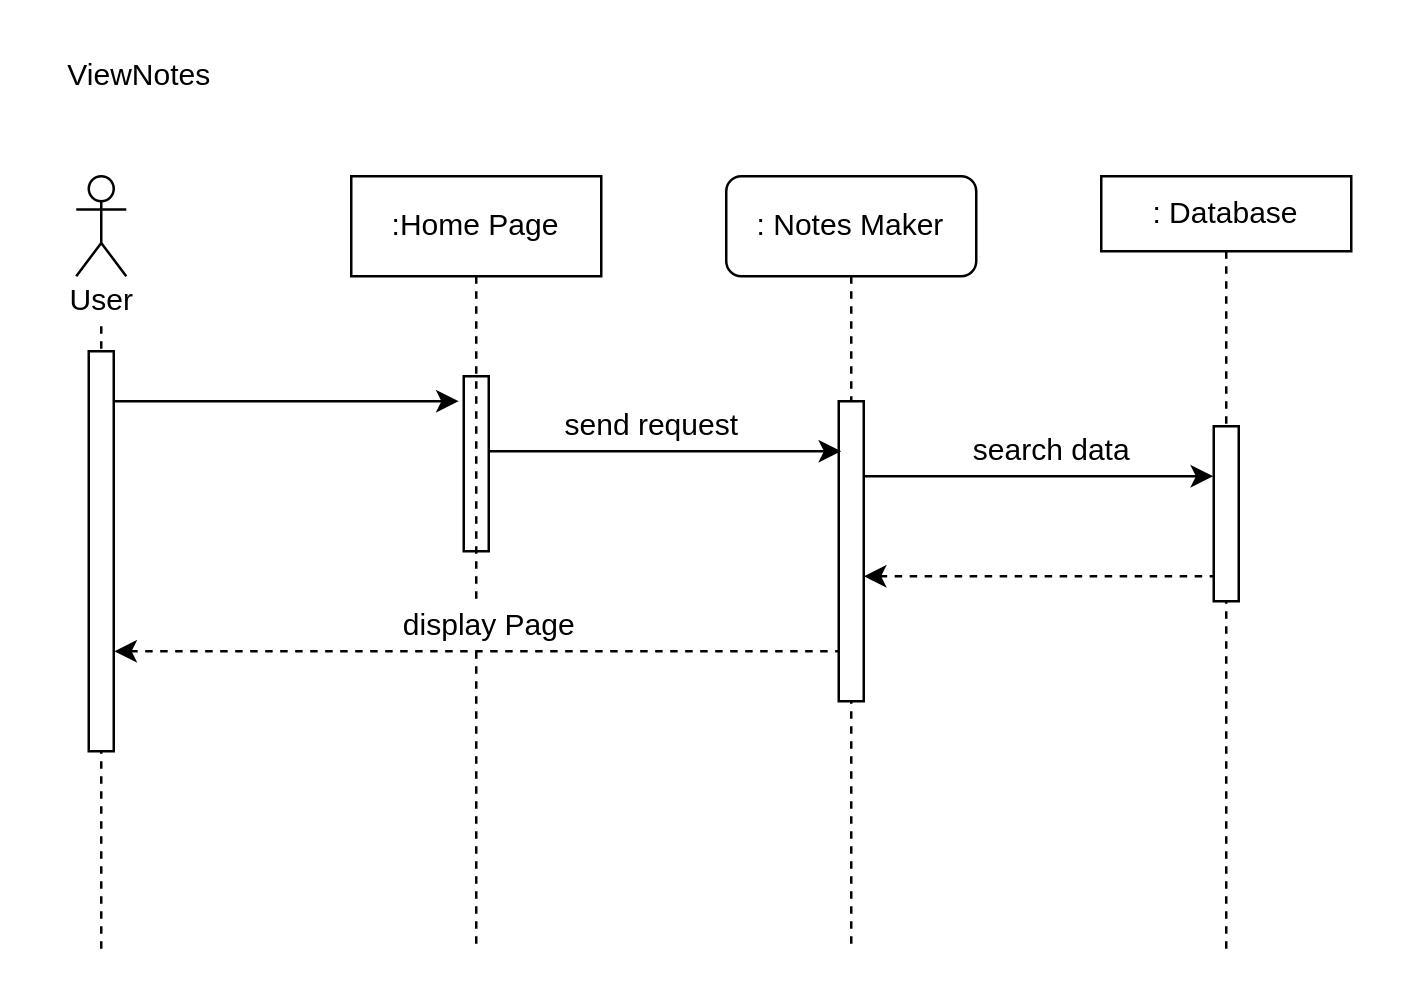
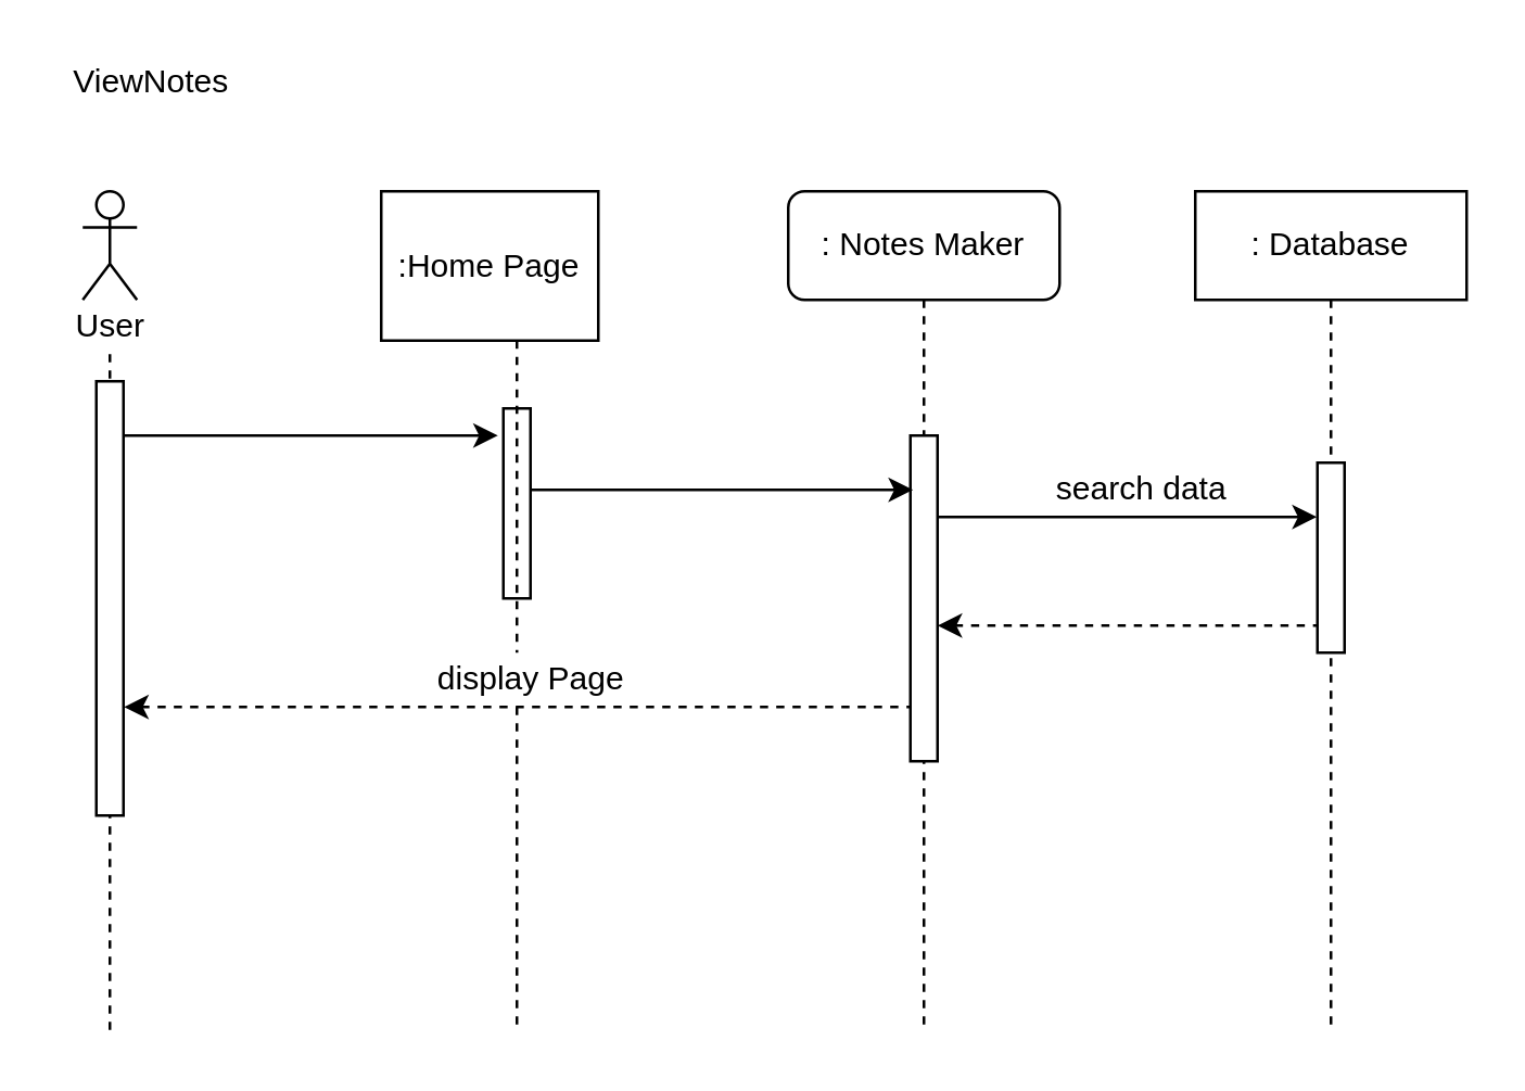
- <mxCell id="14" value=": Database" style="rounded=0;whiteSpace=wrap;html=1;" vertex="1" parent="1"><mxGeometry x="440" y="70" width="100" height="30" as="geometry" /></mxCell>
+ <mxCell id="14" value=": Database" style="rounded=0;whiteSpace=wrap;html=1;" vertex="1" parent="1"><mxGeometry x="440" y="70" width="100" height="40" as="geometry" /></mxCell>
- <mxCell id="5" value=":Home Page" style="rounded=0;whiteSpace=wrap;html=1;" vertex="1" parent="1"><mxGeometry x="140" y="70" width="100" height="40" as="geometry" /></mxCell>
+ <mxCell id="5" value=":Home Page" style="rounded=0;whiteSpace=wrap;html=1;" vertex="1" parent="1"><mxGeometry x="140" y="70" width="80" height="55" as="geometry" /></mxCell>
- <mxCell id="22" value="send request" style="text;html=1;align=center;verticalAlign=middle;resizable=0;points=[];autosize=1;strokeColor=none;" vertex="1" parent="1"><mxGeometry x="215" y="160" width="90" height="20" as="geometry" /></mxCell>
